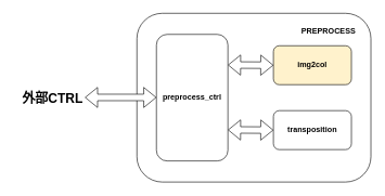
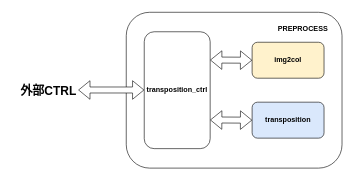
- <mxCell id="3" value="&lt;b&gt;preprocess_ctrl&lt;/b&gt;" style="rounded=1;whiteSpace=wrap;html=1;" vertex="1" parent="1"><mxGeometry x="240" y="52.5" width="110" height="195" as="geometry" /></mxCell>
+ <mxCell id="3" value="&lt;b&gt;transposition_ctrl&lt;/b&gt;" style="rounded=1;whiteSpace=wrap;html=1;" vertex="1" parent="1"><mxGeometry x="240" y="52.5" width="110" height="195" as="geometry" /></mxCell>
- <mxCell id="5" value="&lt;b&gt;transposition&lt;/b&gt;" style="rounded=1;whiteSpace=wrap;html=1;" vertex="1" parent="1"><mxGeometry x="420" y="170" width="120" height="60" as="geometry" /></mxCell>
+ <mxCell id="5" value="&lt;b&gt;transposition&lt;/b&gt;" style="rounded=1;whiteSpace=wrap;html=1;fillColor=#dae8fc;" vertex="1" parent="1"><mxGeometry x="420" y="170" width="120" height="60" as="geometry" /></mxCell>
